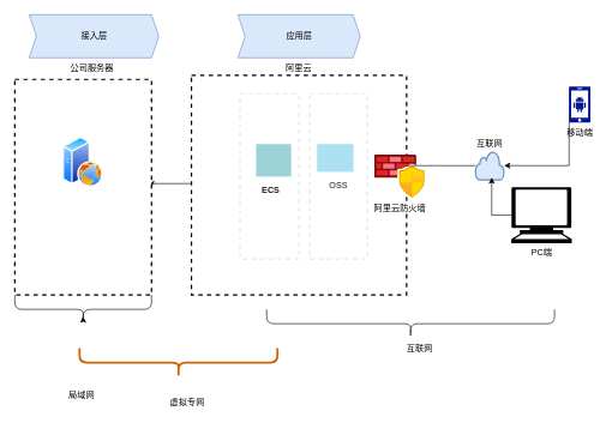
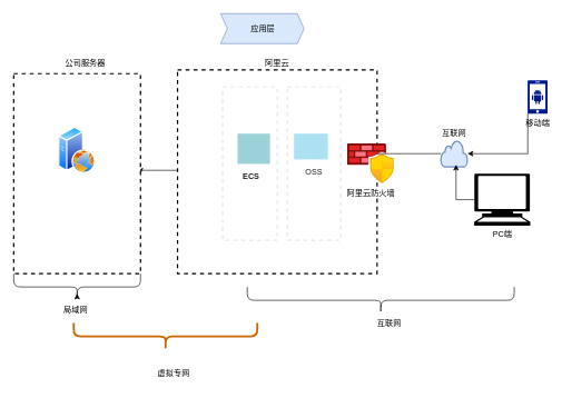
- <mxCell id="5" value="接入层" style="html=1;shadow=0;dashed=0;align=center;verticalAlign=middle;shape=mxgraph.arrows2.arrow;dy=0;dx=10;notch=10;fillColor=#dae8fc;strokeColor=#6c8ebf;" vertex="1" parent="1"><mxGeometry x="40" y="20" width="180" height="60" as="geometry" /></mxCell>
- <mxCell id="6" value="应用层" style="html=1;shadow=0;dashed=0;align=center;verticalAlign=middle;shape=mxgraph.arrows2.arrow;dy=0;dx=10;notch=10;fillColor=#dae8fc;strokeColor=#6c8ebf;" vertex="1" parent="1"><mxGeometry x="330" y="20" width="170" height="60" as="geometry" /></mxCell>
+ <mxCell id="6" value="应用层" style="html=1;shadow=0;dashed=0;align=center;verticalAlign=middle;shape=mxgraph.arrows2.arrow;dy=0;dx=10;notch=10;fillColor=#dae8fc;strokeColor=#6c8ebf;" vertex="1" parent="1"><mxGeometry x="330" y="20" width="125" height="45" as="geometry" /></mxCell>
- <mxCell id="27" value="局域网" style="text;html=1;align=center;verticalAlign=middle;whiteSpace=wrap;rounded=0;" vertex="1" parent="1"><mxGeometry x="83" y="535" width="60" height="30" as="geometry" /></mxCell>
+ <mxCell id="27" value="局域网" style="text;html=1;align=center;verticalAlign=middle;whiteSpace=wrap;rounded=0;" vertex="1" parent="1"><mxGeometry x="83" y="450" width="60" height="30" as="geometry" /></mxCell>
